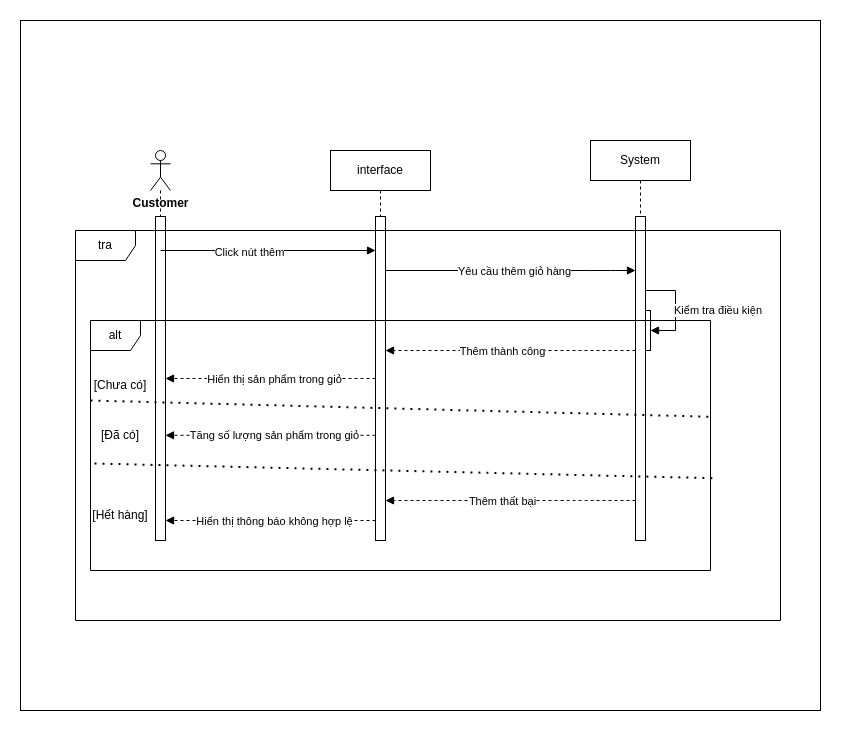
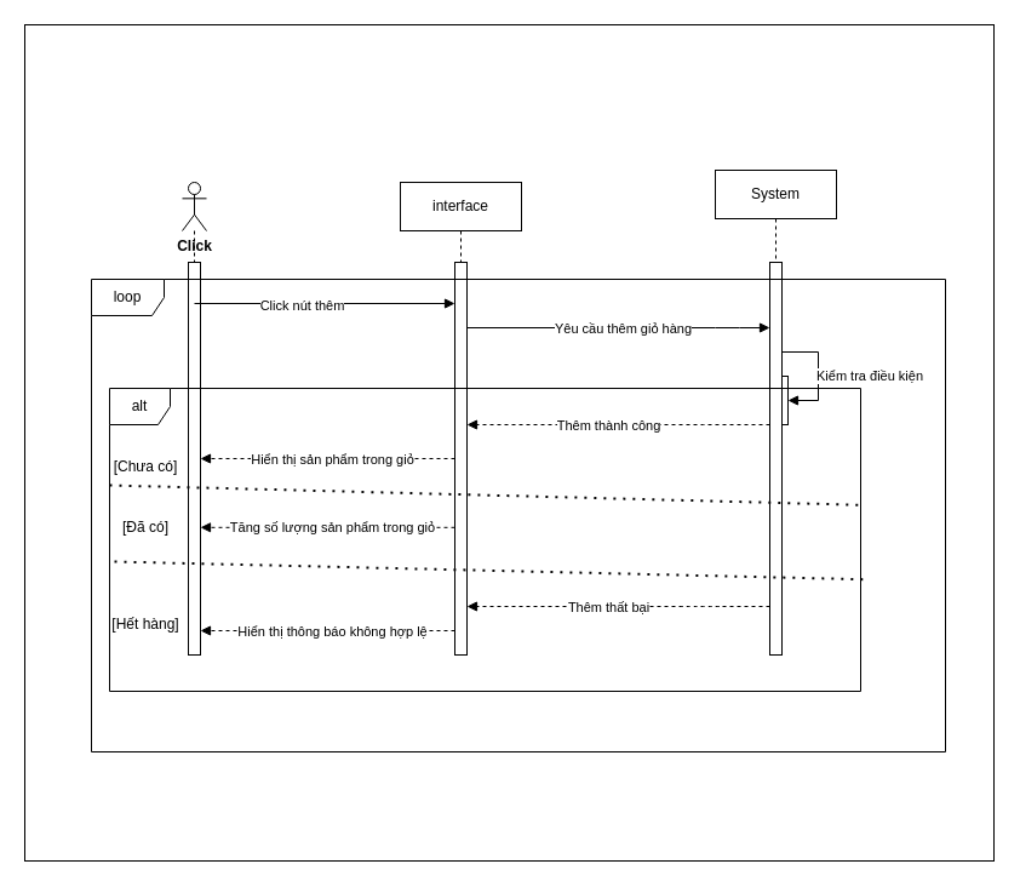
- <mxCell id="5" value="Customer" style="text;align=center;fontStyle=1;verticalAlign=middle;spacingLeft=3;spacingRight=3;strokeColor=none;rotatable=0;points=[[0,0.5],[1,0.5]];portConstraint=eastwest;html=1;" parent="1" vertex="1"><mxGeometry x="120" y="190" width="80" height="26" as="geometry" /></mxCell>
+ <mxCell id="5" value="Click" style="text;align=center;fontStyle=1;verticalAlign=middle;spacingLeft=3;spacingRight=3;strokeColor=none;rotatable=0;points=[[0,0.5],[1,0.5]];portConstraint=eastwest;html=1;" parent="1" vertex="1"><mxGeometry x="120" y="190" width="80" height="26" as="geometry" /></mxCell>
- <mxCell id="32" value="tra" style="shape=umlFrame;whiteSpace=wrap;html=1;pointerEvents=0;" vertex="1" parent="1"><mxGeometry x="75" y="230" width="705" height="390" as="geometry" /></mxCell>
+ <mxCell id="32" value="loop" style="shape=umlFrame;whiteSpace=wrap;html=1;pointerEvents=0;" vertex="1" parent="1"><mxGeometry x="75" y="230" width="705" height="390" as="geometry" /></mxCell>
